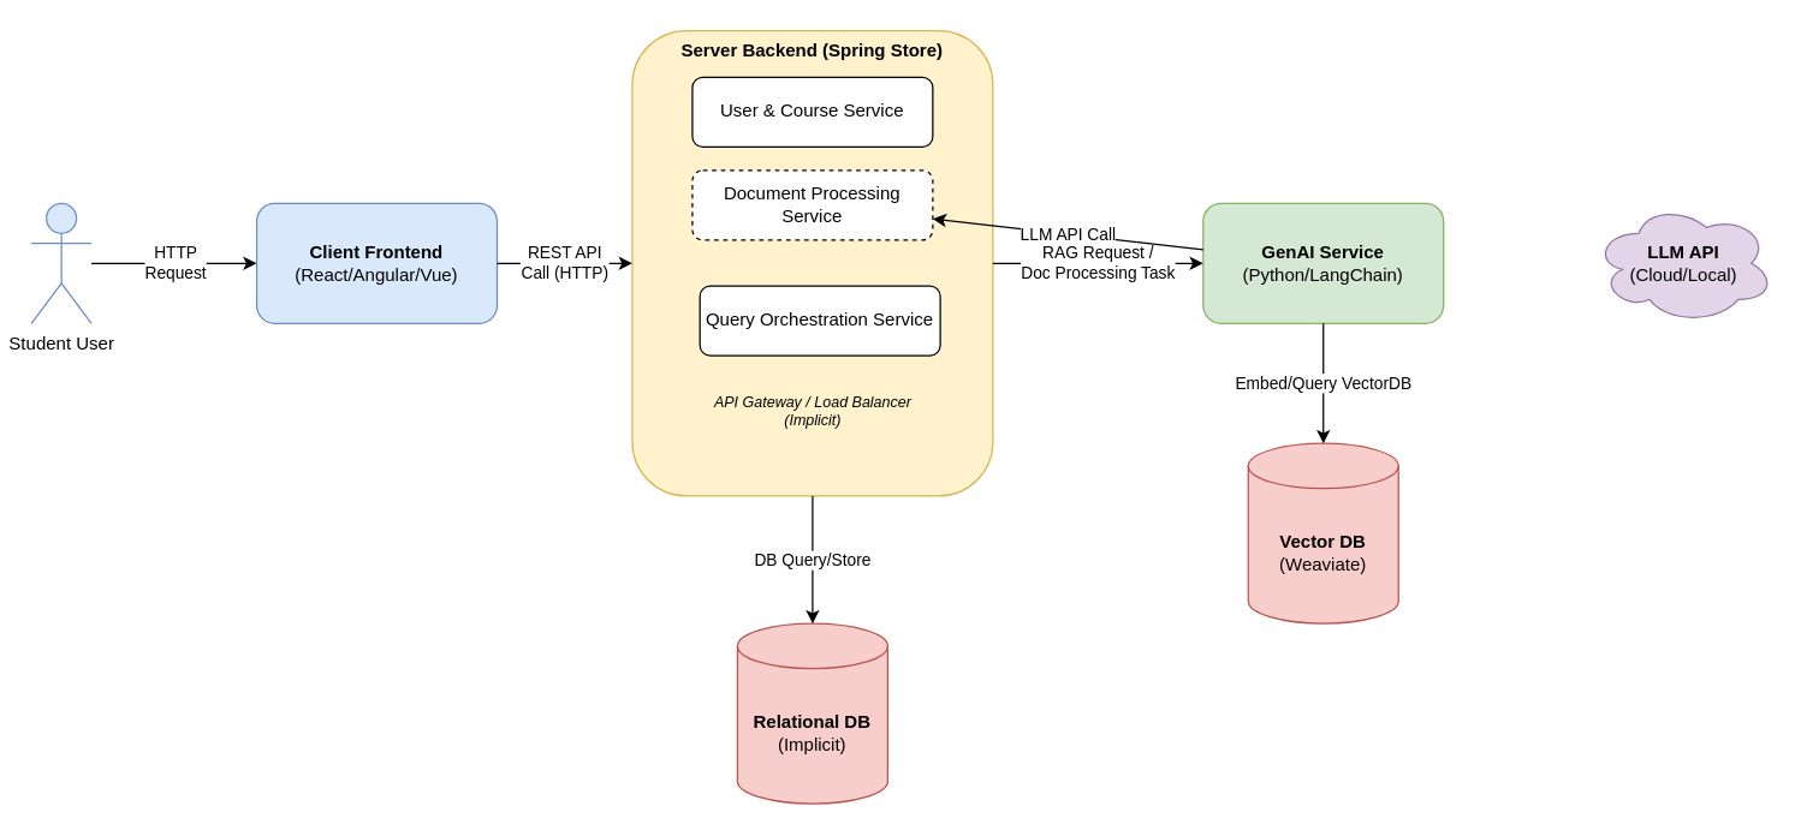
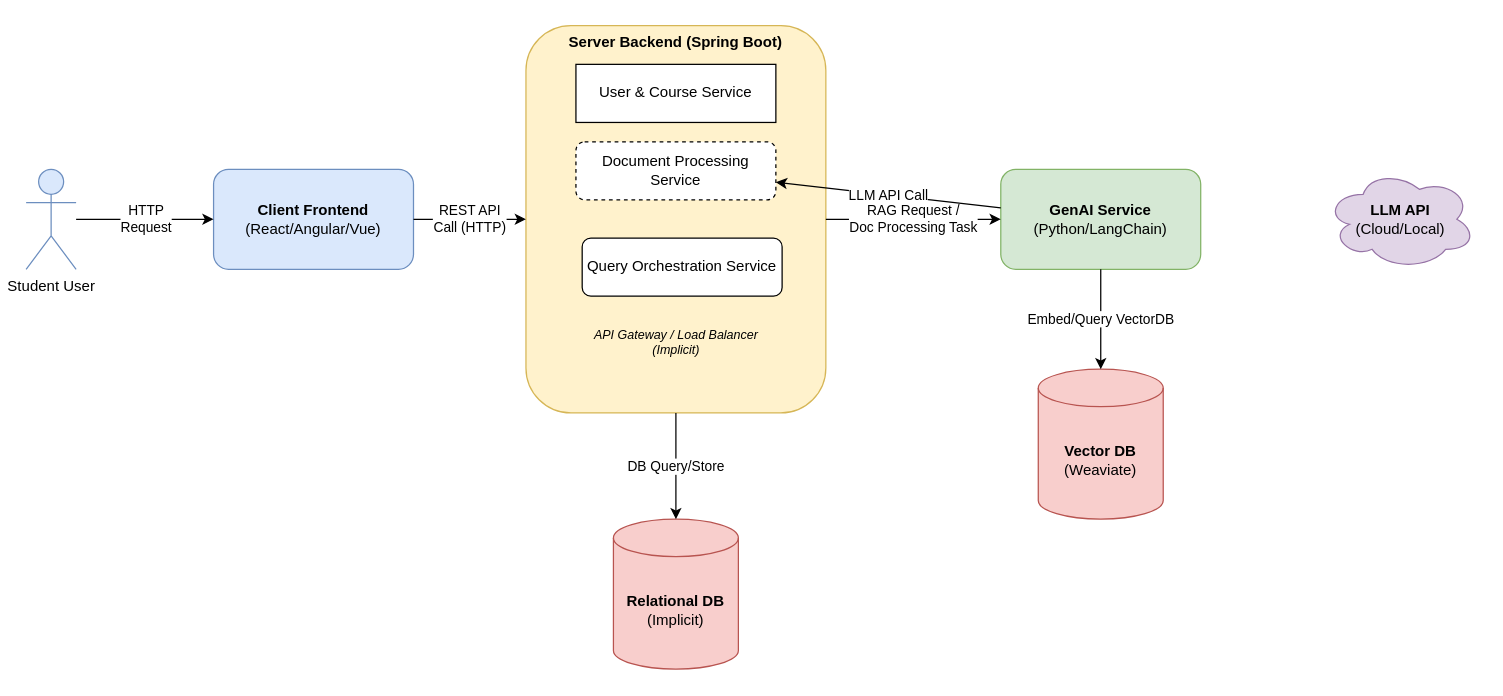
- <mxCell id="4" value="&lt;b&gt;Server Backend (Spring Store)&lt;/b&gt;" style="rounded=1;whiteSpace=wrap;html=1;dashed=0;fillColor=#fff2cc;strokeColor=#d6b656;verticalAlign=top;align=center;" parent="1" vertex="1"><mxGeometry x="420" y="20" width="240" height="310" as="geometry" /></mxCell>
+ <mxCell id="4" value="&lt;b&gt;Server Backend (Spring Boot)&lt;/b&gt;" style="rounded=1;whiteSpace=wrap;html=1;dashed=0;fillColor=#fff2cc;strokeColor=#d6b656;verticalAlign=top;align=center;" parent="1" vertex="1"><mxGeometry x="420" y="20" width="240" height="310" as="geometry" /></mxCell>
- <mxCell id="5" value="User &amp;amp; Course Service" style="rounded=1;whiteSpace=wrap;html=1;fillColor=#ffffff;strokeColor=#000000;" parent="4" vertex="1"><mxGeometry x="40" y="31" width="160" height="46.5" as="geometry" /></mxCell>
+ <mxCell id="5" value="User &amp;amp; Course Service" style="whiteSpace=wrap;html=1;fillColor=#ffffff;strokeColor=#000000;rounded=0;" parent="4" vertex="1"><mxGeometry x="40" y="31" width="160" height="46.5" as="geometry" /></mxCell>
